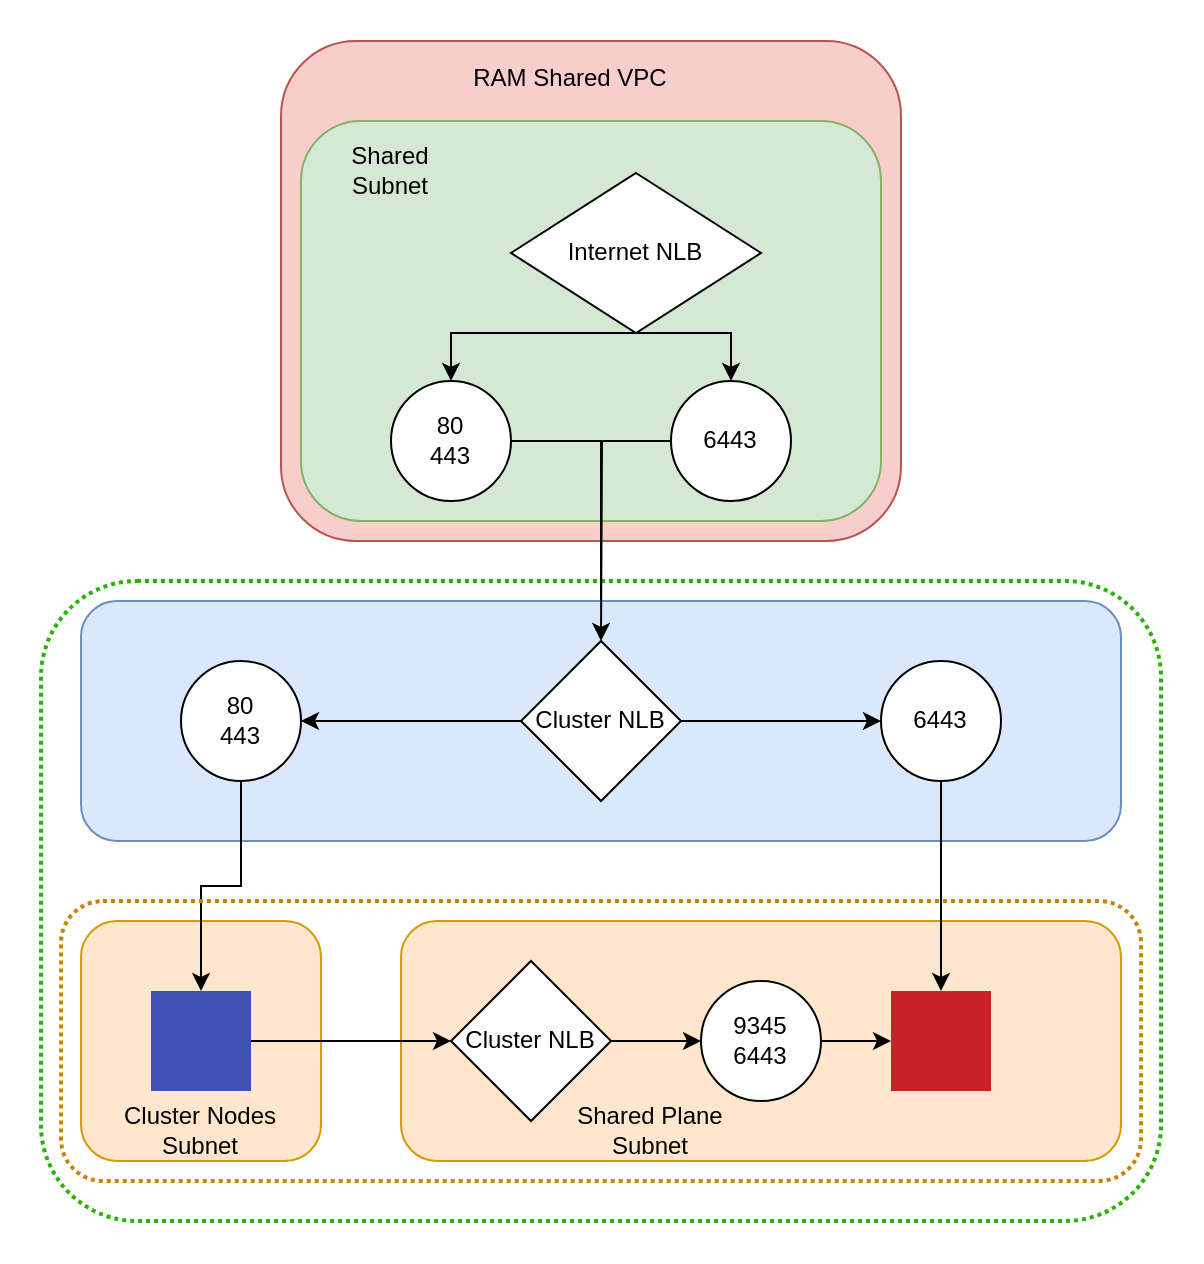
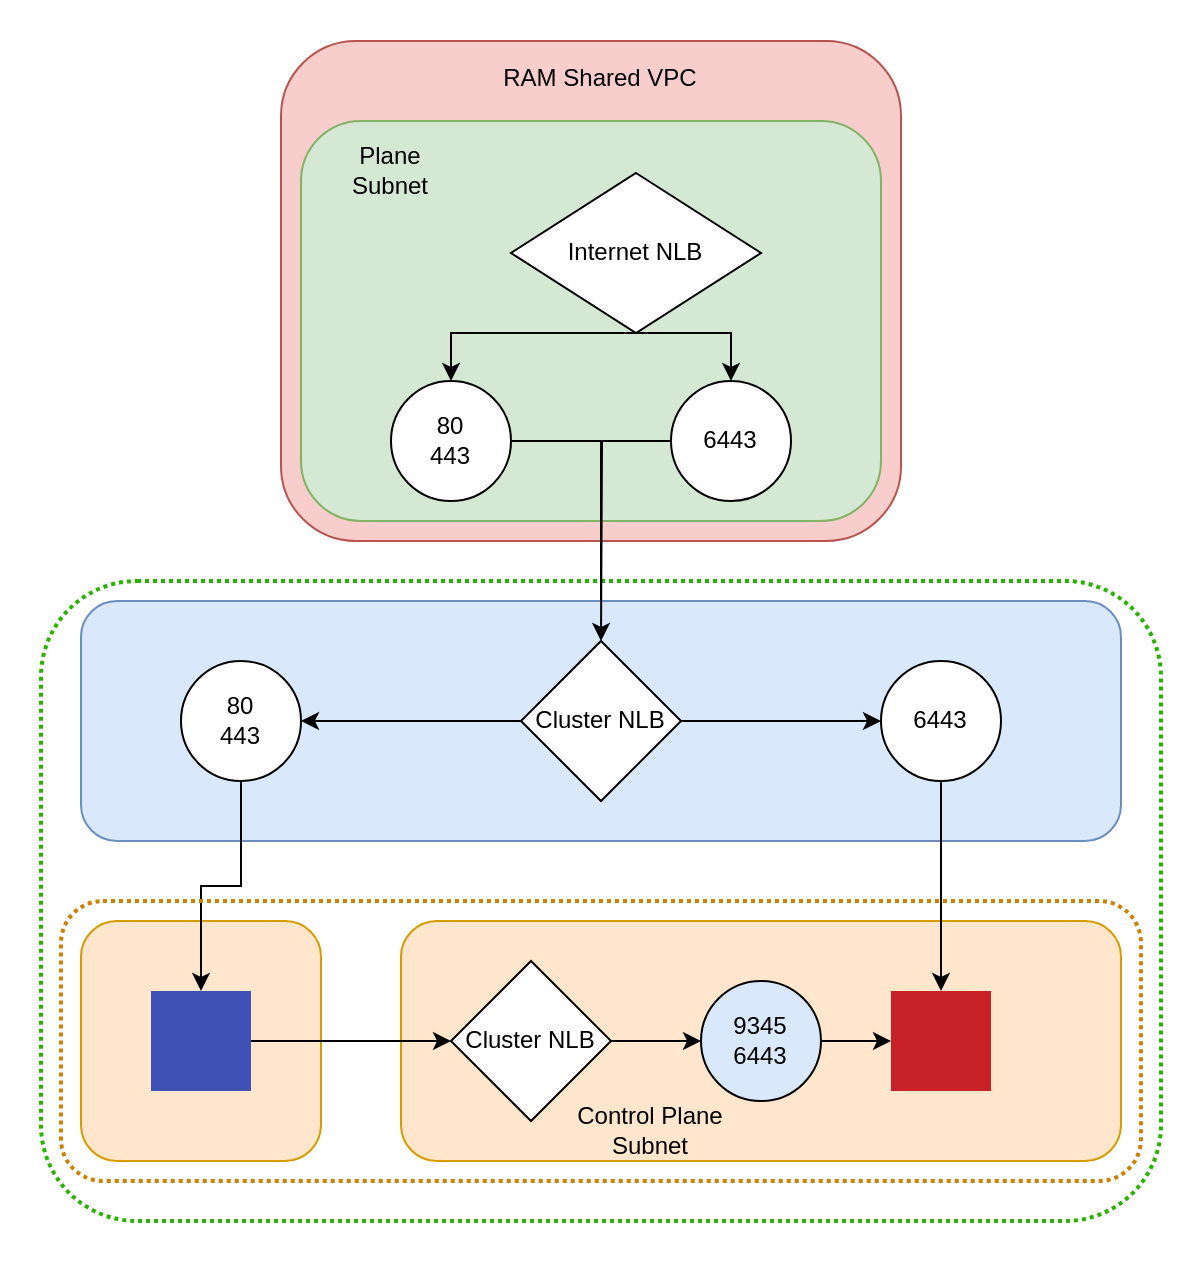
- <mxCell id="33" value="RAM Shared VPC" style="text;html=1;align=center;verticalAlign=middle;whiteSpace=wrap;rounded=0;" vertex="1" parent="1"><mxGeometry x="215" y="24" width="140" height="30" as="geometry" /></mxCell>
+ <mxCell id="33" value="RAM Shared VPC" style="text;html=1;align=center;verticalAlign=middle;whiteSpace=wrap;rounded=0;" vertex="1" parent="1"><mxGeometry x="230" y="24" width="140" height="30" as="geometry" /></mxCell>
- <mxCell id="32" value="Shared Subnet" style="text;html=1;align=center;verticalAlign=middle;whiteSpace=wrap;rounded=0;" vertex="1" parent="1"><mxGeometry x="165" y="70" width="60" height="30" as="geometry" /></mxCell>
+ <mxCell id="32" value="Plane Subnet" style="text;html=1;align=center;verticalAlign=middle;whiteSpace=wrap;rounded=0;" vertex="1" parent="1"><mxGeometry x="165" y="70" width="60" height="30" as="geometry" /></mxCell>
- <mxCell id="28" value="9345&lt;br&gt;6443" style="ellipse;whiteSpace=wrap;html=1;aspect=fixed;" vertex="1" parent="1"><mxGeometry x="350" y="490" width="60" height="60" as="geometry" /></mxCell>
+ <mxCell id="28" value="9345&lt;br&gt;6443" style="ellipse;whiteSpace=wrap;html=1;aspect=fixed;fillColor=#dae8fc;" vertex="1" parent="1"><mxGeometry x="350" y="490" width="60" height="60" as="geometry" /></mxCell>
- <mxCell id="30" value="Cluster Nodes Subnet" style="text;html=1;align=center;verticalAlign=middle;whiteSpace=wrap;rounded=0;" vertex="1" parent="1"><mxGeometry x="55" y="550" width="90" height="30" as="geometry" /></mxCell>
- <mxCell id="31" value="Shared Plane Subnet" style="text;html=1;align=center;verticalAlign=middle;whiteSpace=wrap;rounded=0;" vertex="1" parent="1"><mxGeometry x="280" y="550" width="90" height="30" as="geometry" /></mxCell>
+ <mxCell id="31" value="Control Plane Subnet" style="text;html=1;align=center;verticalAlign=middle;whiteSpace=wrap;rounded=0;" vertex="1" parent="1"><mxGeometry x="280" y="550" width="90" height="30" as="geometry" /></mxCell>
